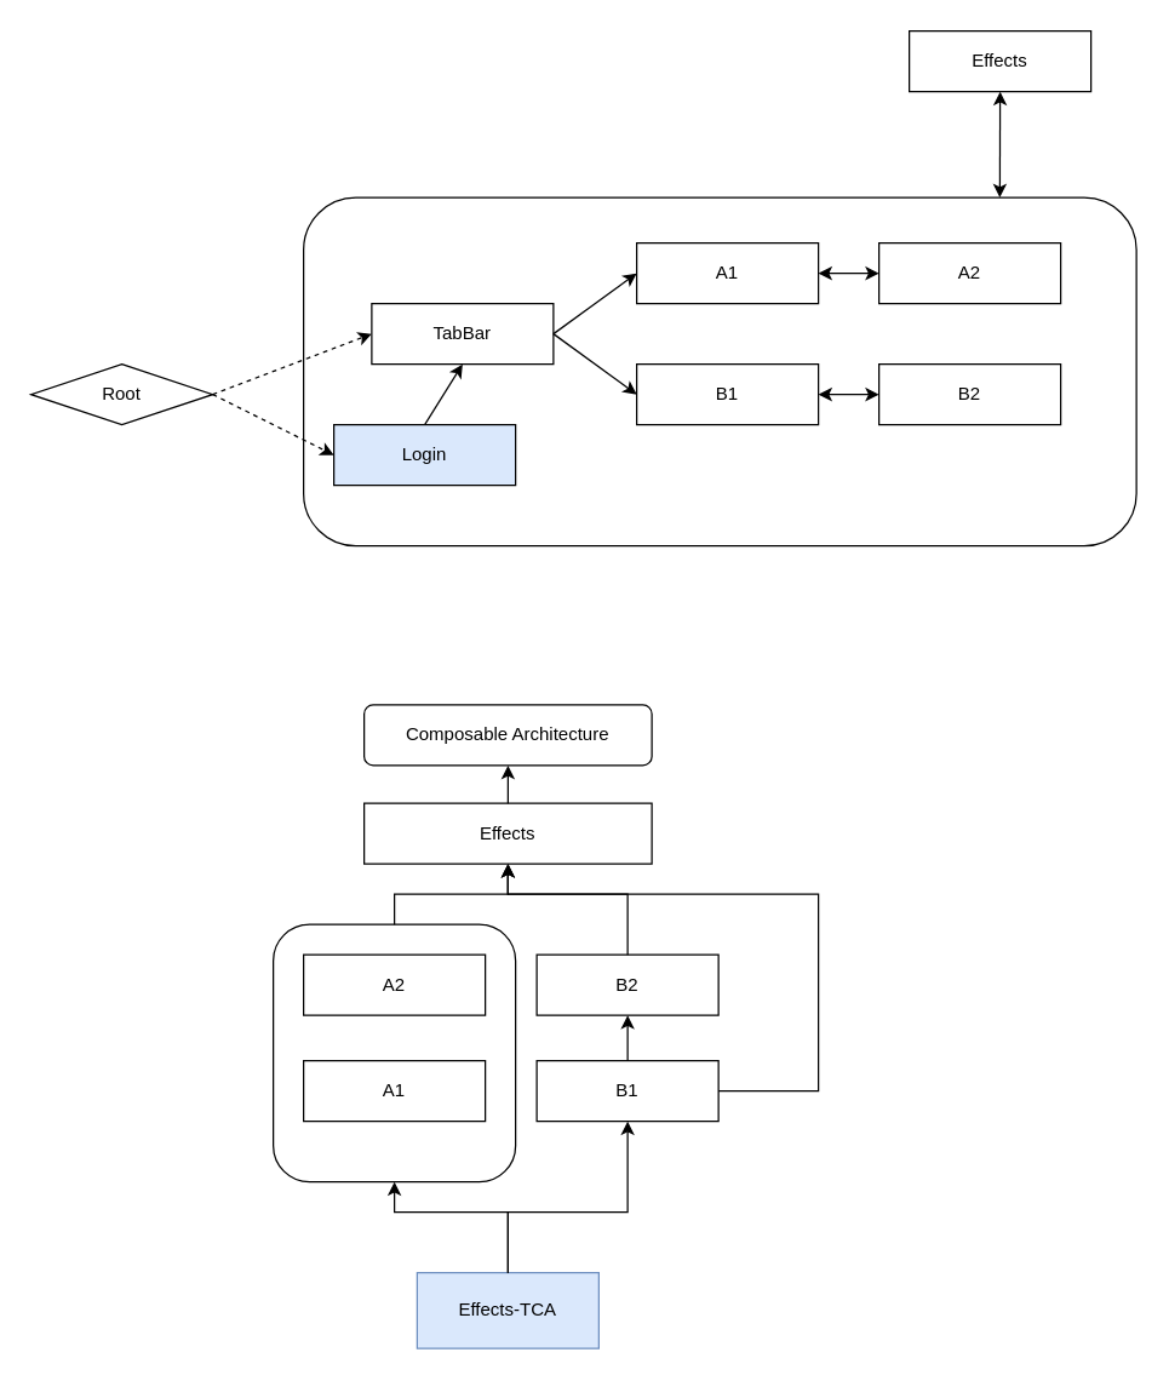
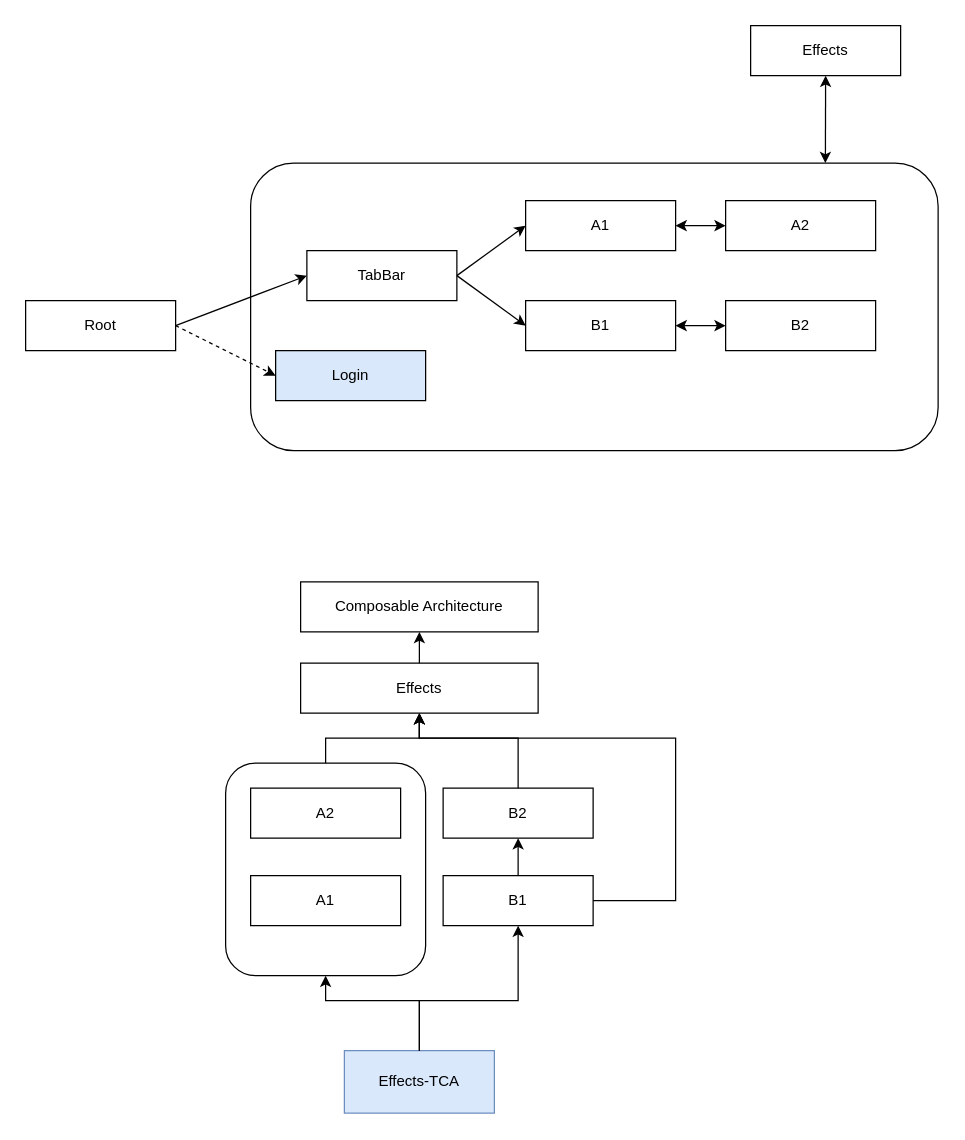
- <mxCell id="11" value="" style="endArrow=classic;html=1;rounded=0;exitX=1;exitY=0.5;exitDx=0;exitDy=0;entryX=0;entryY=0.5;entryDx=0;entryDy=0;dashed=1;" parent="1" source="4" target="5" edge="1"><mxGeometry width="50" height="50" relative="1" as="geometry"><mxPoint x="330" y="380" as="sourcePoint" /><mxPoint x="380" y="330" as="targetPoint" /></mxGeometry></mxCell>
+ <mxCell id="11" value="" style="endArrow=classic;html=1;rounded=0;exitX=1;exitY=0.5;exitDx=0;exitDy=0;entryX=0;entryY=0.5;entryDx=0;entryDy=0;" parent="1" source="4" target="5" edge="1"><mxGeometry width="50" height="50" relative="1" as="geometry"><mxPoint x="330" y="380" as="sourcePoint" /><mxPoint x="380" y="330" as="targetPoint" /></mxGeometry></mxCell>
- <mxCell id="4" value="Root" style="rhombus;whiteSpace=wrap;html=1;" parent="1" vertex="1"><mxGeometry x="20" y="240" width="120" height="40" as="geometry" /></mxCell>
+ <mxCell id="4" value="Root" style="rounded=0;whiteSpace=wrap;html=1;" parent="1" vertex="1"><mxGeometry x="20" y="240" width="120" height="40" as="geometry" /></mxCell>
- <mxCell id="14" value="" style="endArrow=classic;html=1;rounded=0;exitX=0.5;exitY=0;exitDx=0;exitDy=0;entryX=0.5;entryY=1;entryDx=0;entryDy=0;" parent="1" source="6" target="5" edge="1"><mxGeometry width="50" height="50" relative="1" as="geometry"><mxPoint x="150" y="270" as="sourcePoint" /><mxPoint x="230" y="310" as="targetPoint" /></mxGeometry></mxCell>
- <mxCell id="20" value="Composable Architecture" style="whiteSpace=wrap;html=1;rounded=1;" parent="1" vertex="1"><mxGeometry x="240" y="465" width="190" height="40" as="geometry" /></mxCell>
+ <mxCell id="20" value="Composable Architecture" style="rounded=0;whiteSpace=wrap;html=1;" parent="1" vertex="1"><mxGeometry x="240" y="465" width="190" height="40" as="geometry" /></mxCell>
